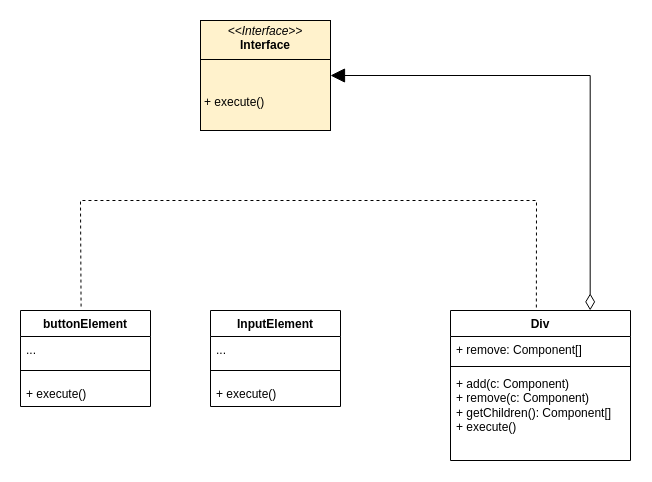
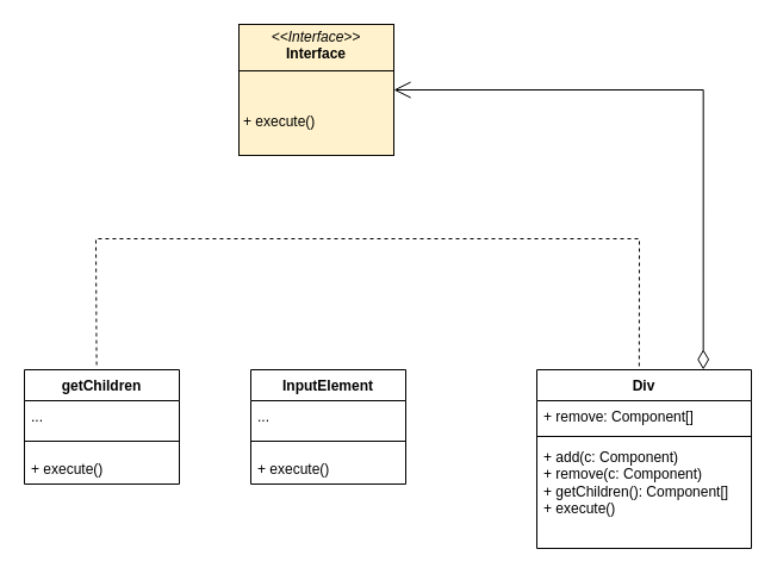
- <mxCell id="11" value="" style="endArrow=block;html=1;endSize=12;startArrow=diamondThin;startSize=14;startFill=0;edgeStyle=orthogonalEdgeStyle;align=left;verticalAlign=bottom;rounded=0;exitX=0.776;exitY=-0.001;exitDx=0;exitDy=0;exitPerimeter=0;entryX=1;entryY=0.5;entryDx=0;entryDy=0;" parent="1" source="2" target="12" edge="1"><mxGeometry x="-1" y="3" relative="1" as="geometry"><mxPoint x="659.94" y="284.59" as="sourcePoint" /><mxPoint x="340" y="80" as="targetPoint" /><Array as="points"><mxPoint x="590" y="75" /></Array></mxGeometry></mxCell>
+ <mxCell id="11" value="" style="endArrow=open;html=1;endSize=12;startArrow=diamondThin;startSize=14;startFill=0;edgeStyle=orthogonalEdgeStyle;align=left;verticalAlign=bottom;rounded=0;exitX=0.776;exitY=-0.001;exitDx=0;exitDy=0;exitPerimeter=0;entryX=1;entryY=0.5;entryDx=0;entryDy=0;" parent="1" source="2" target="12" edge="1"><mxGeometry x="-1" y="3" relative="1" as="geometry"><mxPoint x="659.94" y="284.59" as="sourcePoint" /><mxPoint x="340" y="80" as="targetPoint" /><Array as="points"><mxPoint x="590" y="75" /></Array></mxGeometry></mxCell>
- <mxCell id="13" value="buttonElement" style="swimlane;fontStyle=1;align=center;verticalAlign=top;childLayout=stackLayout;horizontal=1;startSize=26;horizontalStack=0;resizeParent=1;resizeParentMax=0;resizeLast=0;collapsible=1;marginBottom=0;whiteSpace=wrap;html=1;" parent="1" vertex="1"><mxGeometry x="20" y="310" width="130" height="96" as="geometry" /></mxCell>
+ <mxCell id="13" value="getChildren" style="swimlane;fontStyle=1;align=center;verticalAlign=top;childLayout=stackLayout;horizontal=1;startSize=26;horizontalStack=0;resizeParent=1;resizeParentMax=0;resizeLast=0;collapsible=1;marginBottom=0;whiteSpace=wrap;html=1;" parent="1" vertex="1"><mxGeometry x="20" y="310" width="130" height="96" as="geometry" /></mxCell>
